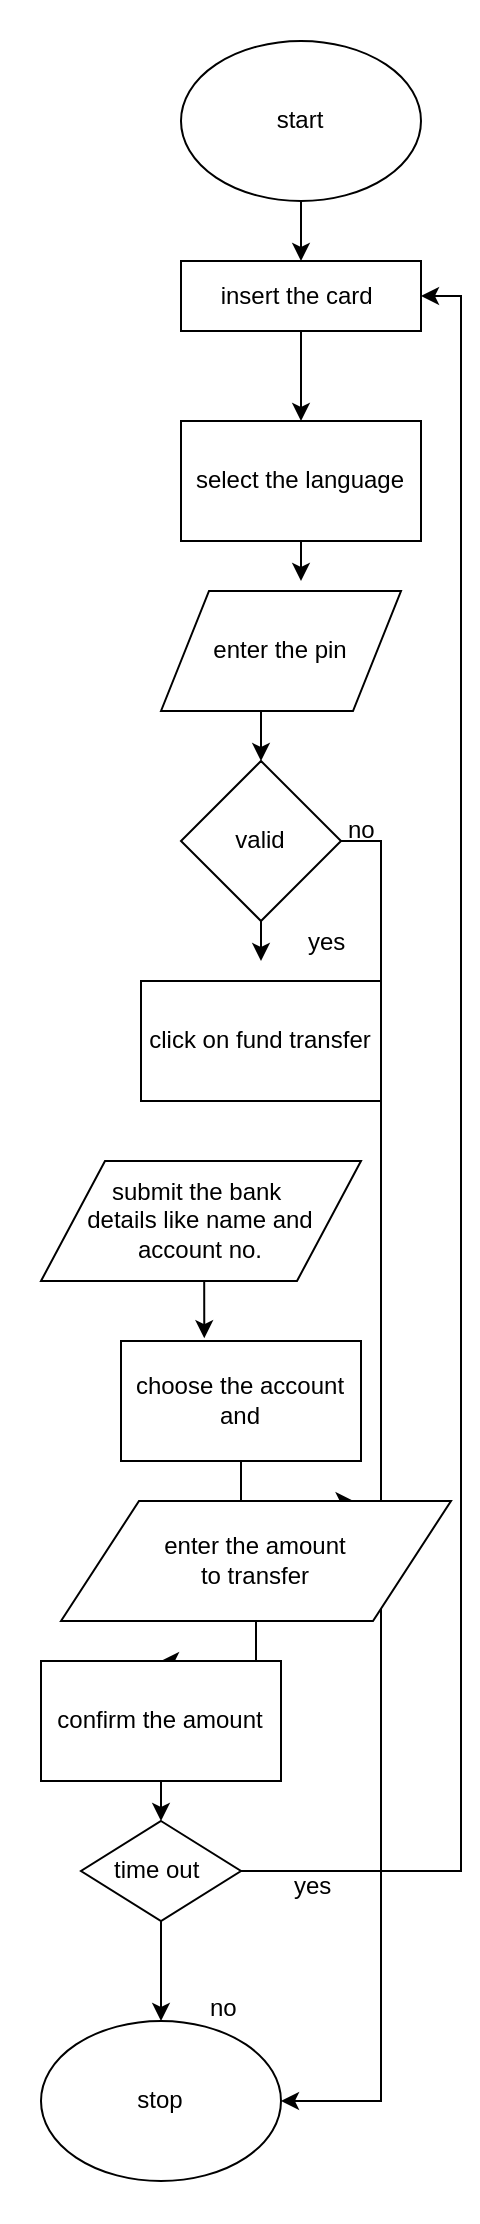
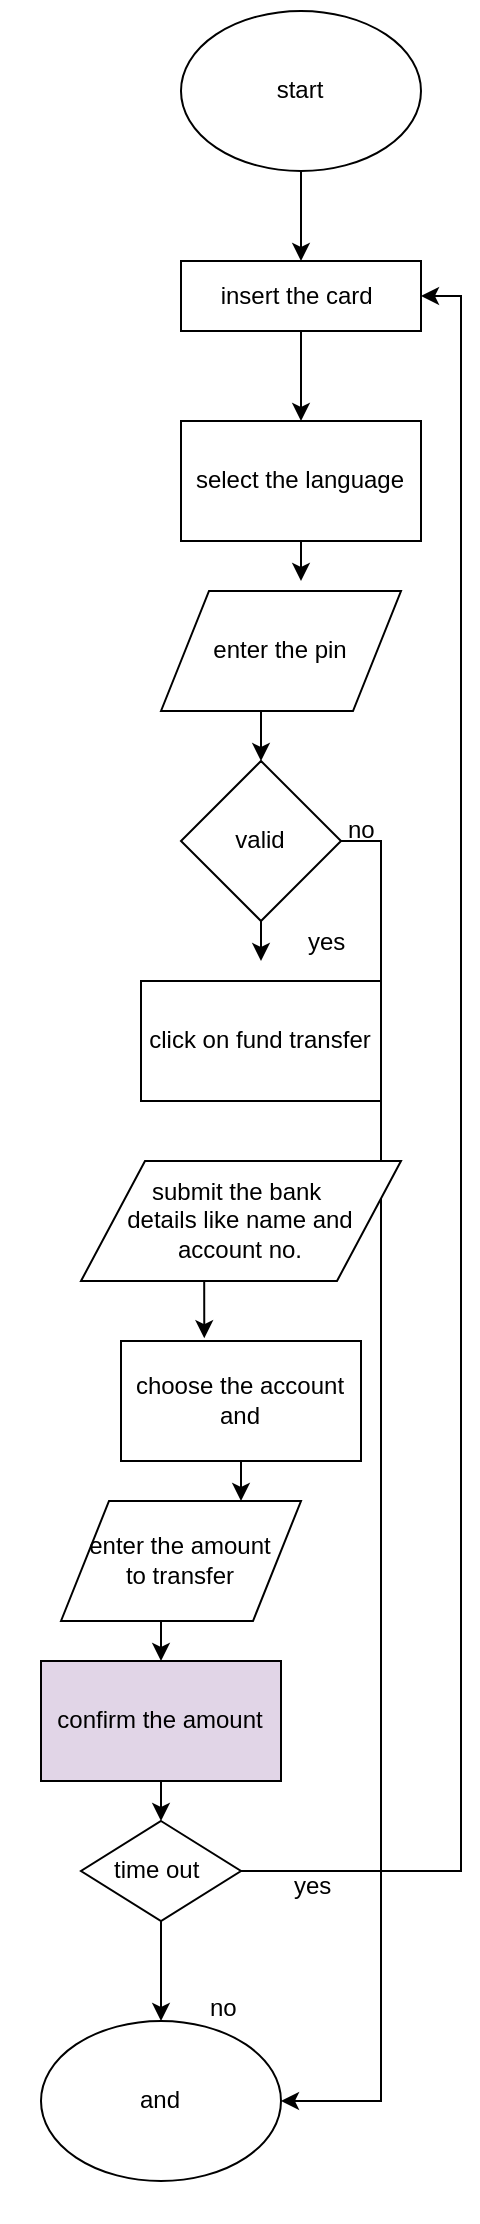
- <mxCell id="3" value="start" style="ellipse;whiteSpace=wrap;html=1;" vertex="1" parent="1"><mxGeometry x="90" y="20" width="120" height="80" as="geometry" /></mxCell>
+ <mxCell id="3" value="start" style="ellipse;whiteSpace=wrap;html=1;" vertex="1" parent="1"><mxGeometry x="90" y="5" width="120" height="80" as="geometry" /></mxCell>
- <mxCell id="15" value="submit the bank&amp;nbsp;&lt;br&gt;details like name and account no." style="shape=parallelogram;perimeter=parallelogramPerimeter;whiteSpace=wrap;html=1;" vertex="1" parent="1"><mxGeometry x="20" y="580" width="160" height="60" as="geometry" /></mxCell>
+ <mxCell id="15" value="submit the bank&amp;nbsp;&lt;br&gt;details like name and account no." style="shape=parallelogram;perimeter=parallelogramPerimeter;whiteSpace=wrap;html=1;" vertex="1" parent="1"><mxGeometry x="40" y="580" width="160" height="60" as="geometry" /></mxCell>
- <mxCell id="19" value="enter the amount&lt;br&gt;to transfer" style="shape=parallelogram;perimeter=parallelogramPerimeter;whiteSpace=wrap;html=1;" vertex="1" parent="1"><mxGeometry x="30" y="750" width="195" height="60" as="geometry" /></mxCell>
+ <mxCell id="19" value="enter the amount&lt;br&gt;to transfer" style="shape=parallelogram;perimeter=parallelogramPerimeter;whiteSpace=wrap;html=1;" vertex="1" parent="1"><mxGeometry x="30" y="750" width="120" height="60" as="geometry" /></mxCell>
- <mxCell id="21" value="confirm the amount" style="rounded=0;whiteSpace=wrap;html=1;" vertex="1" parent="1"><mxGeometry x="20" y="830" width="120" height="60" as="geometry" /></mxCell>
+ <mxCell id="21" value="confirm the amount" style="rounded=0;whiteSpace=wrap;html=1;fillColor=#e1d5e7;" vertex="1" parent="1"><mxGeometry x="20" y="830" width="120" height="60" as="geometry" /></mxCell>
- <mxCell id="26" value="stop" style="ellipse;whiteSpace=wrap;html=1;" vertex="1" parent="1"><mxGeometry x="20" y="1010" width="120" height="80" as="geometry" /></mxCell>
+ <mxCell id="26" value="and" style="ellipse;whiteSpace=wrap;html=1;" vertex="1" parent="1"><mxGeometry x="20" y="1010" width="120" height="80" as="geometry" /></mxCell>
